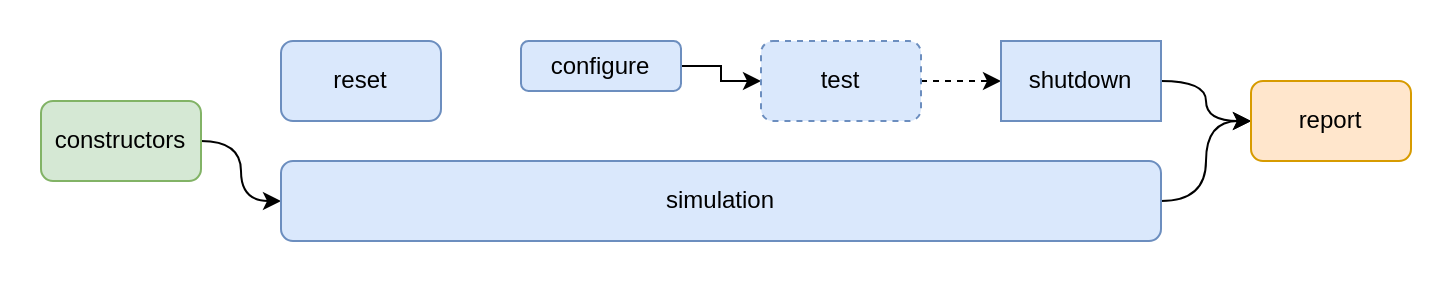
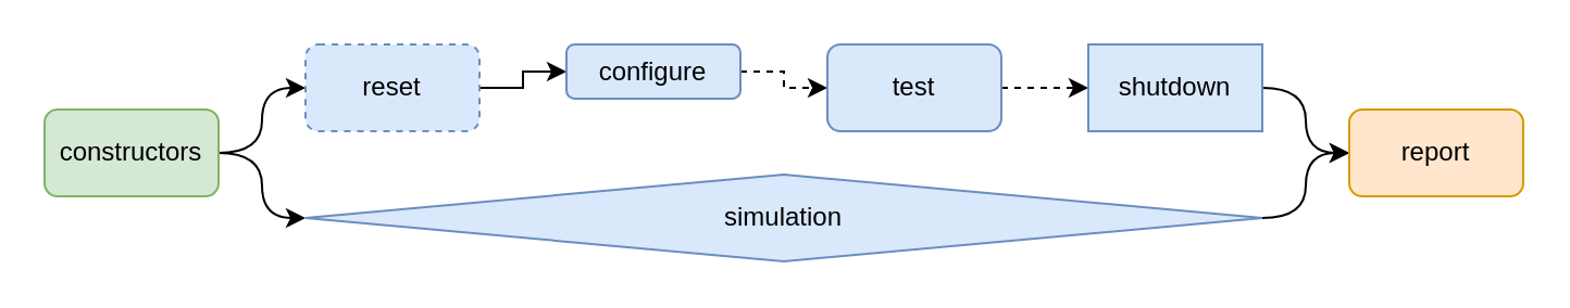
- <mxCell id="9" style="edgeStyle=orthogonalEdgeStyle;rounded=0;orthogonalLoop=1;jettySize=auto;html=1;exitX=1;exitY=0.5;exitDx=0;exitDy=0;entryX=0;entryY=0.5;entryDx=0;entryDy=0;" parent="1" source="10" target="12" edge="1"><mxGeometry relative="1" as="geometry" /></mxCell>
+ <mxCell id="9" style="edgeStyle=orthogonalEdgeStyle;rounded=0;orthogonalLoop=1;jettySize=auto;html=1;exitX=1;exitY=0.5;exitDx=0;exitDy=0;entryX=0;entryY=0.5;entryDx=0;entryDy=0;dashed=1;" parent="1" source="10" target="12" edge="1"><mxGeometry relative="1" as="geometry" /></mxCell>
+ <mxCell id="5" style="edgeStyle=orthogonalEdgeStyle;rounded=0;orthogonalLoop=1;jettySize=auto;html=1;exitX=1;exitY=0.5;exitDx=0;exitDy=0;entryX=0;entryY=0.5;entryDx=0;entryDy=0;" parent="1" source="6" target="10" edge="1"><mxGeometry relative="1" as="geometry" /></mxCell>
- <mxCell id="6" value="reset" style="rounded=1;whiteSpace=wrap;html=1;fillColor=#dae8fc;strokeColor=#6c8ebf;" parent="1" vertex="1"><mxGeometry x="140" y="20" width="80" height="40" as="geometry" /></mxCell>
+ <mxCell id="6" value="reset" style="rounded=1;whiteSpace=wrap;html=1;fillColor=#dae8fc;strokeColor=#6c8ebf;dashed=1;" parent="1" vertex="1"><mxGeometry x="140" y="20" width="80" height="40" as="geometry" /></mxCell>
- <mxCell id="12" value="test" style="rounded=1;whiteSpace=wrap;html=1;fillColor=#dae8fc;strokeColor=#6c8ebf;dashed=1;" parent="1" vertex="1"><mxGeometry x="380" y="20" width="80" height="40" as="geometry" /></mxCell>
+ <mxCell id="12" value="test" style="rounded=1;whiteSpace=wrap;html=1;fillColor=#dae8fc;strokeColor=#6c8ebf;" parent="1" vertex="1"><mxGeometry x="380" y="20" width="80" height="40" as="geometry" /></mxCell>
+ <mxCell id="2" style="edgeStyle=orthogonalEdgeStyle;rounded=0;orthogonalLoop=1;jettySize=auto;html=1;exitX=1;exitY=0.5;exitDx=0;exitDy=0;entryX=0;entryY=0.5;entryDx=0;entryDy=0;curved=1;" parent="1" source="4" target="6" edge="1"><mxGeometry relative="1" as="geometry" /></mxCell>
- <mxCell id="15" value="report" style="rounded=1;whiteSpace=wrap;html=1;fillColor=#ffe6cc;strokeColor=#d79b00;" parent="1" vertex="1"><mxGeometry x="625" y="40" width="80" height="40" as="geometry" /></mxCell>
+ <mxCell id="15" value="report" style="rounded=1;whiteSpace=wrap;html=1;fillColor=#ffe6cc;strokeColor=#d79b00;" parent="1" vertex="1"><mxGeometry x="620" y="50" width="80" height="40" as="geometry" /></mxCell>
- <mxCell id="8" value="simulation" style="rounded=1;whiteSpace=wrap;html=1;fillColor=#dae8fc;strokeColor=#6c8ebf;" parent="1" vertex="1"><mxGeometry x="140" y="80" width="440" height="40" as="geometry" /></mxCell>
+ <mxCell id="8" value="simulation" style="rhombus;whiteSpace=wrap;html=1;fillColor=#dae8fc;strokeColor=#6c8ebf;" parent="1" vertex="1"><mxGeometry x="140" y="80" width="440" height="40" as="geometry" /></mxCell>
